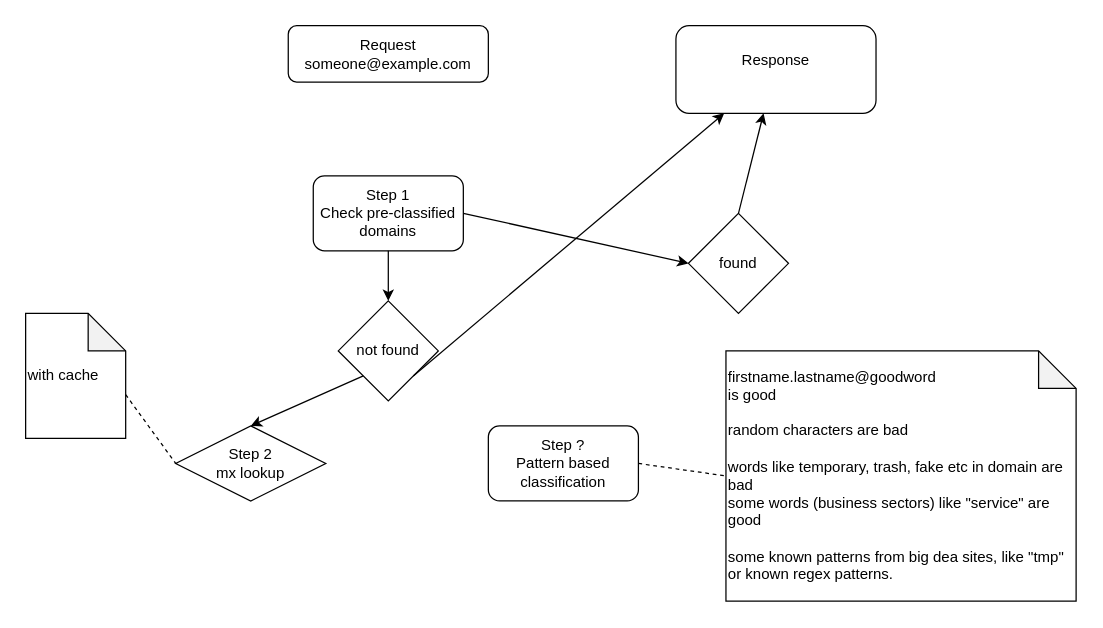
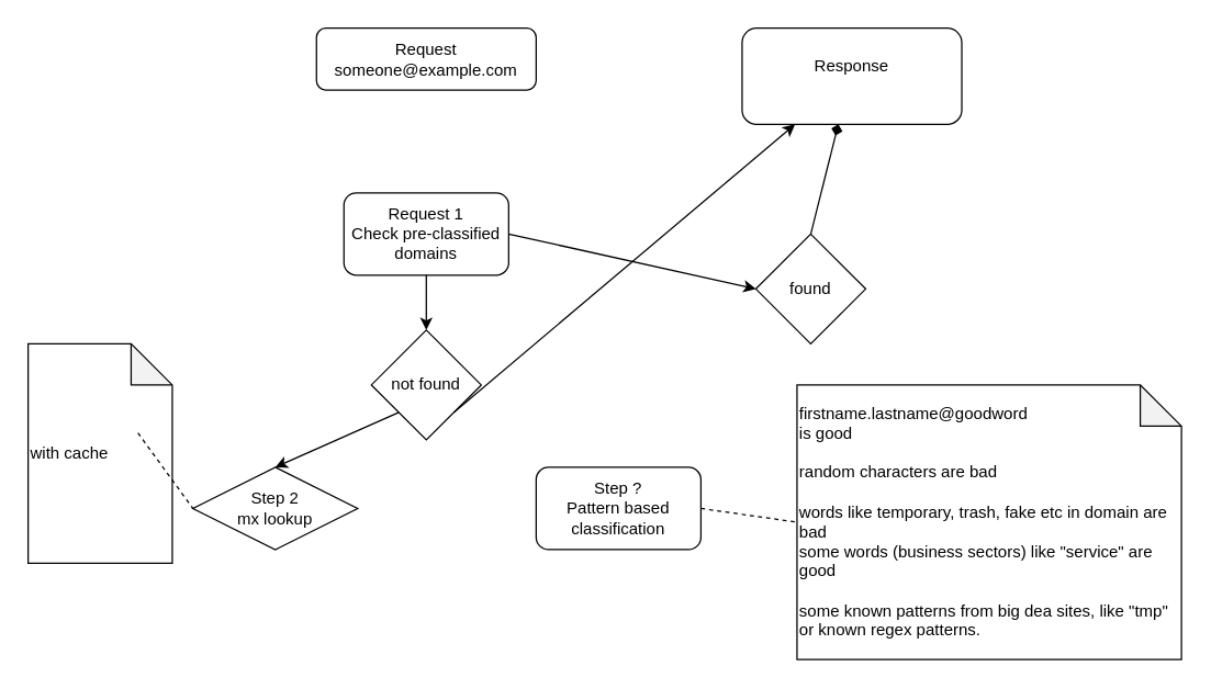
- <mxCell id="8" value="" style="endArrow=classic;html=1;rounded=0;exitX=0.5;exitY=0;exitDx=0;exitDy=0;entryX=0.438;entryY=1;entryDx=0;entryDy=0;entryPerimeter=0;" edge="1" parent="1" source="6" target="2"><mxGeometry width="50" height="50" relative="1" as="geometry"><mxPoint x="670" y="220" as="sourcePoint" /><mxPoint x="720" y="170" as="targetPoint" /></mxGeometry></mxCell>
+ <mxCell id="8" value="" style="endArrow=diamond;html=1;rounded=0;exitX=0.5;exitY=0;exitDx=0;exitDy=0;entryX=0.438;entryY=1;entryDx=0;entryDy=0;entryPerimeter=0;" edge="1" parent="1" source="6" target="2"><mxGeometry width="50" height="50" relative="1" as="geometry"><mxPoint x="670" y="220" as="sourcePoint" /><mxPoint x="720" y="170" as="targetPoint" /></mxGeometry></mxCell>
- <mxCell id="3" value="&lt;div&gt;Step 1&lt;/div&gt;&lt;div&gt;Check pre-classified domains&lt;br&gt;&lt;/div&gt;" style="rounded=1;whiteSpace=wrap;html=1;" vertex="1" parent="1"><mxGeometry x="250" y="140" width="120" height="60" as="geometry" /></mxCell>
+ <mxCell id="3" value="&lt;div&gt;Request 1&lt;/div&gt;&lt;div&gt;Check pre-classified domains&lt;br&gt;&lt;/div&gt;" style="rounded=1;whiteSpace=wrap;html=1;" vertex="1" parent="1"><mxGeometry x="250" y="140" width="120" height="60" as="geometry" /></mxCell>
- <mxCell id="16" value="with cache" style="shape=note;whiteSpace=wrap;html=1;backgroundOutline=1;darkOpacity=0.05;align=left;" vertex="1" parent="1"><mxGeometry x="20" y="250" width="80" height="100" as="geometry" /></mxCell>
+ <mxCell id="16" value="with cache" style="shape=note;whiteSpace=wrap;html=1;backgroundOutline=1;darkOpacity=0.05;align=left;" vertex="1" parent="1"><mxGeometry x="20" y="250" width="105" height="160" as="geometry" /></mxCell>
